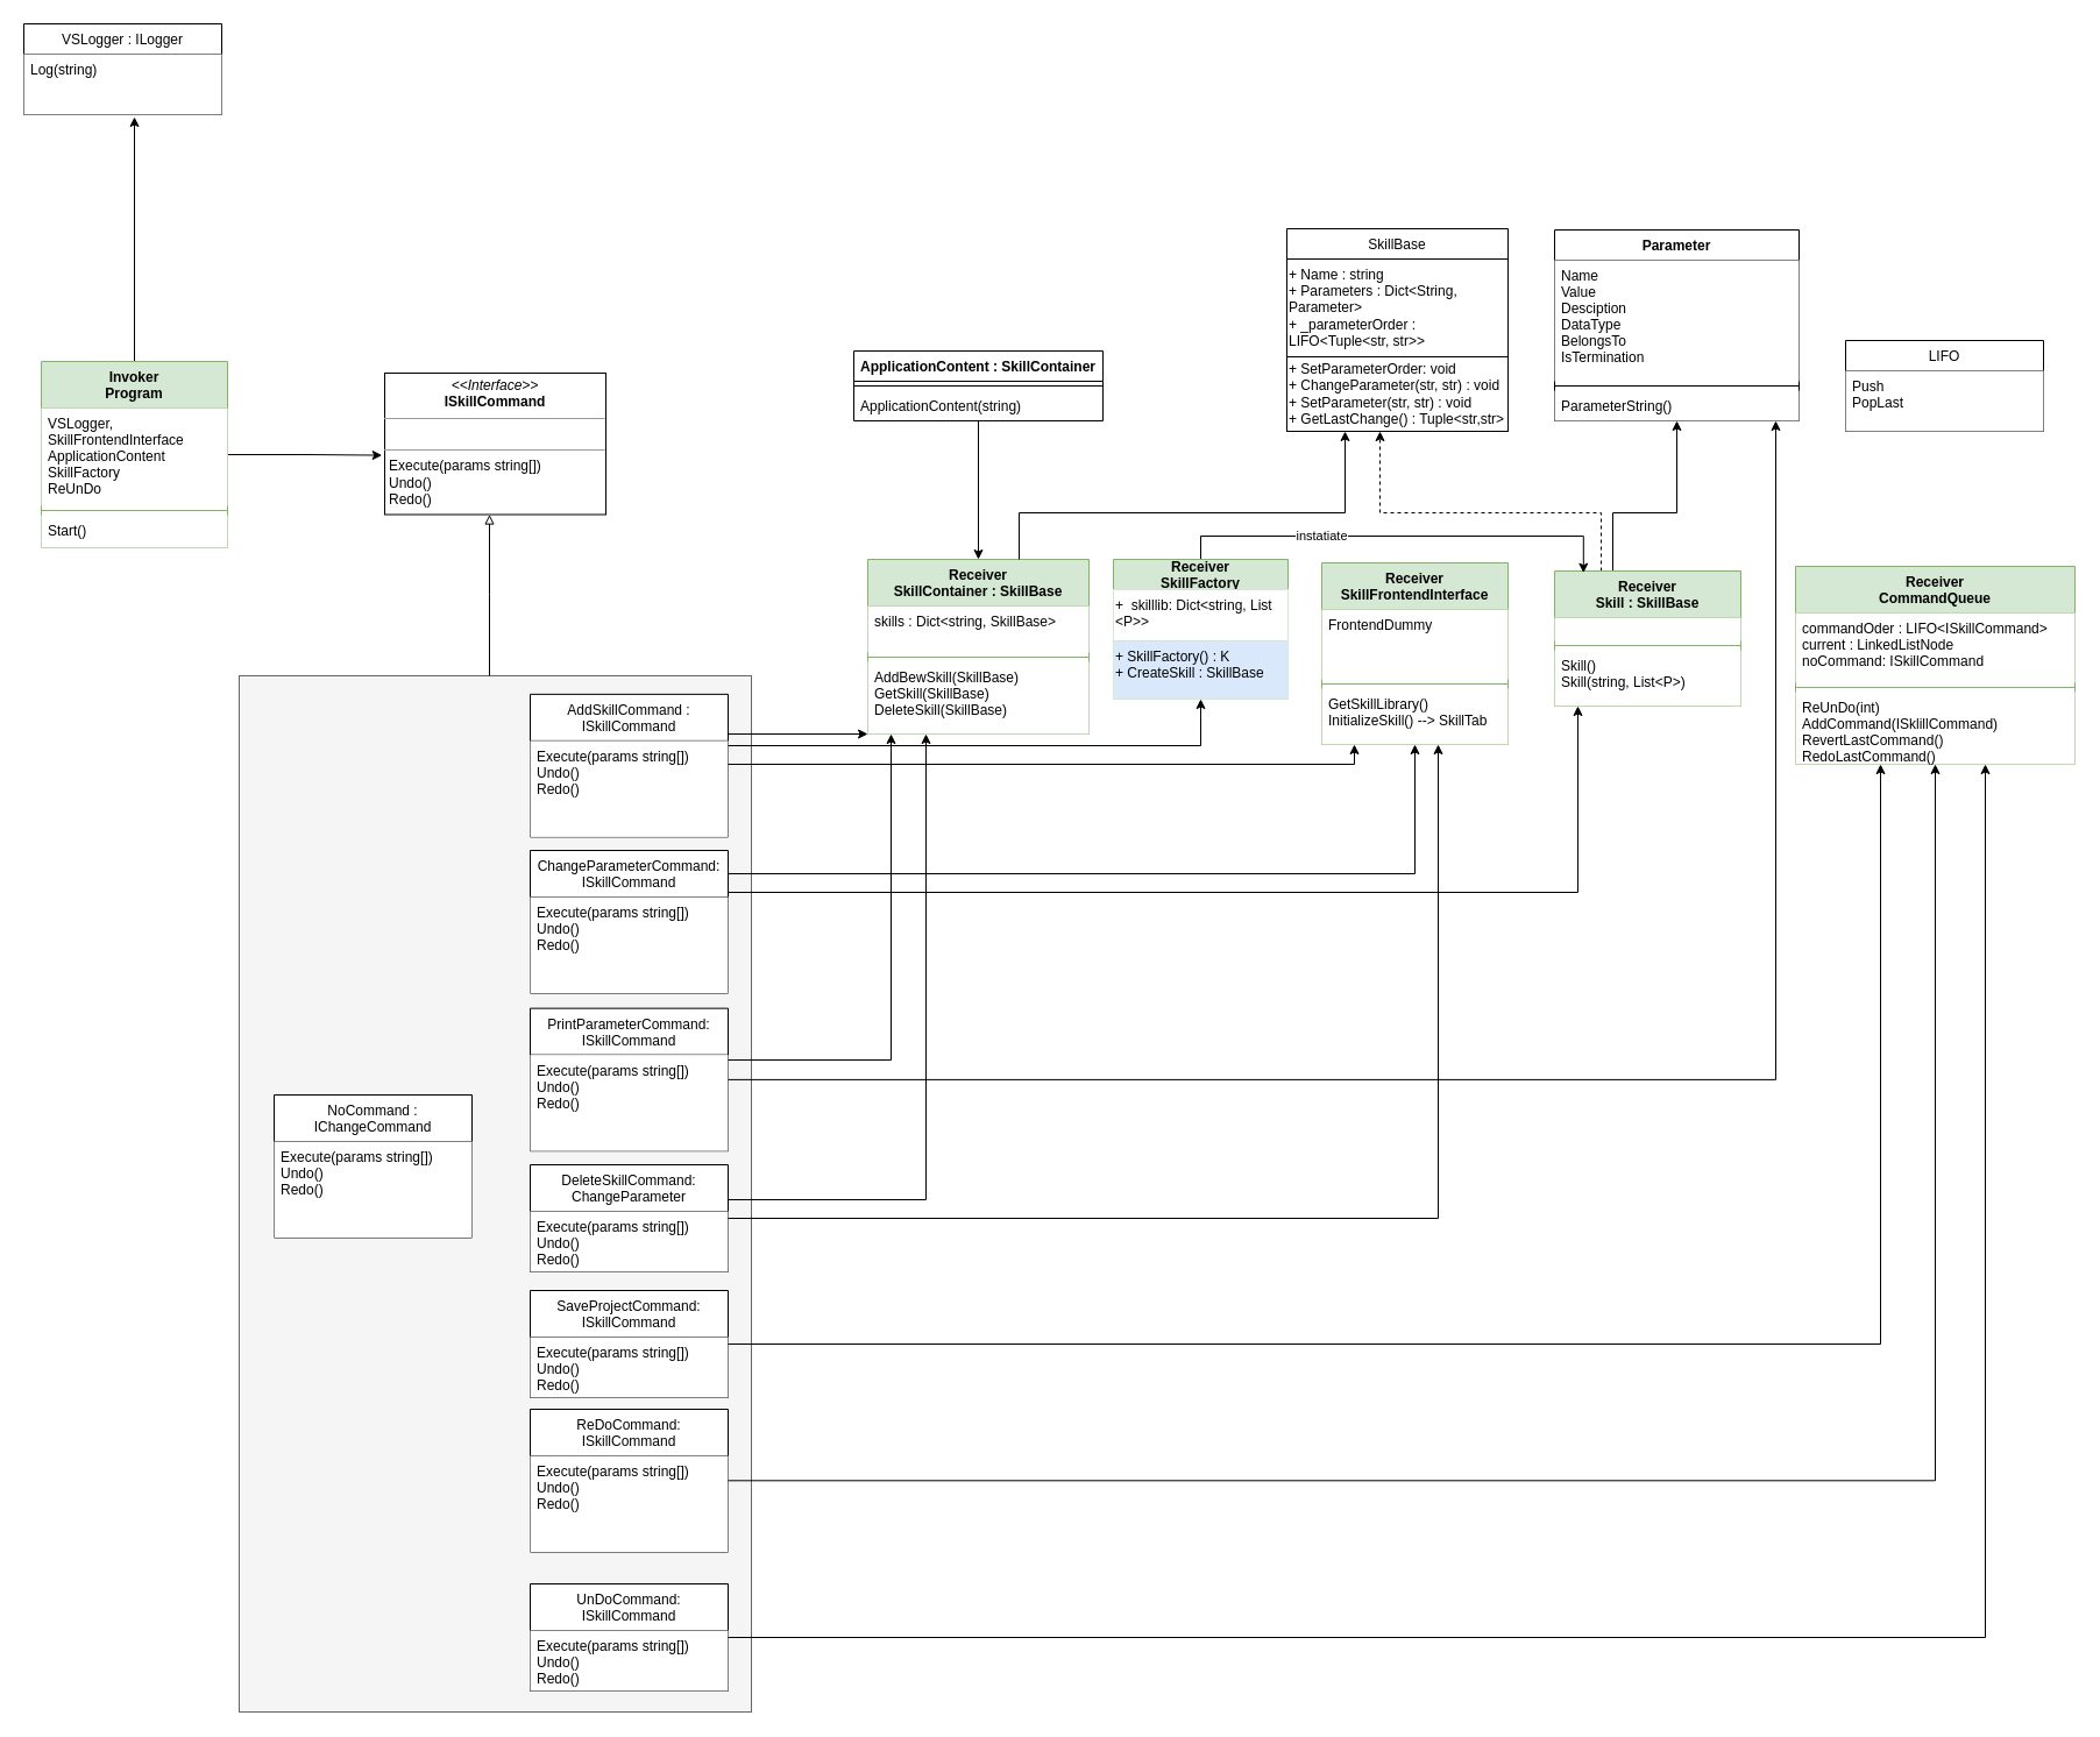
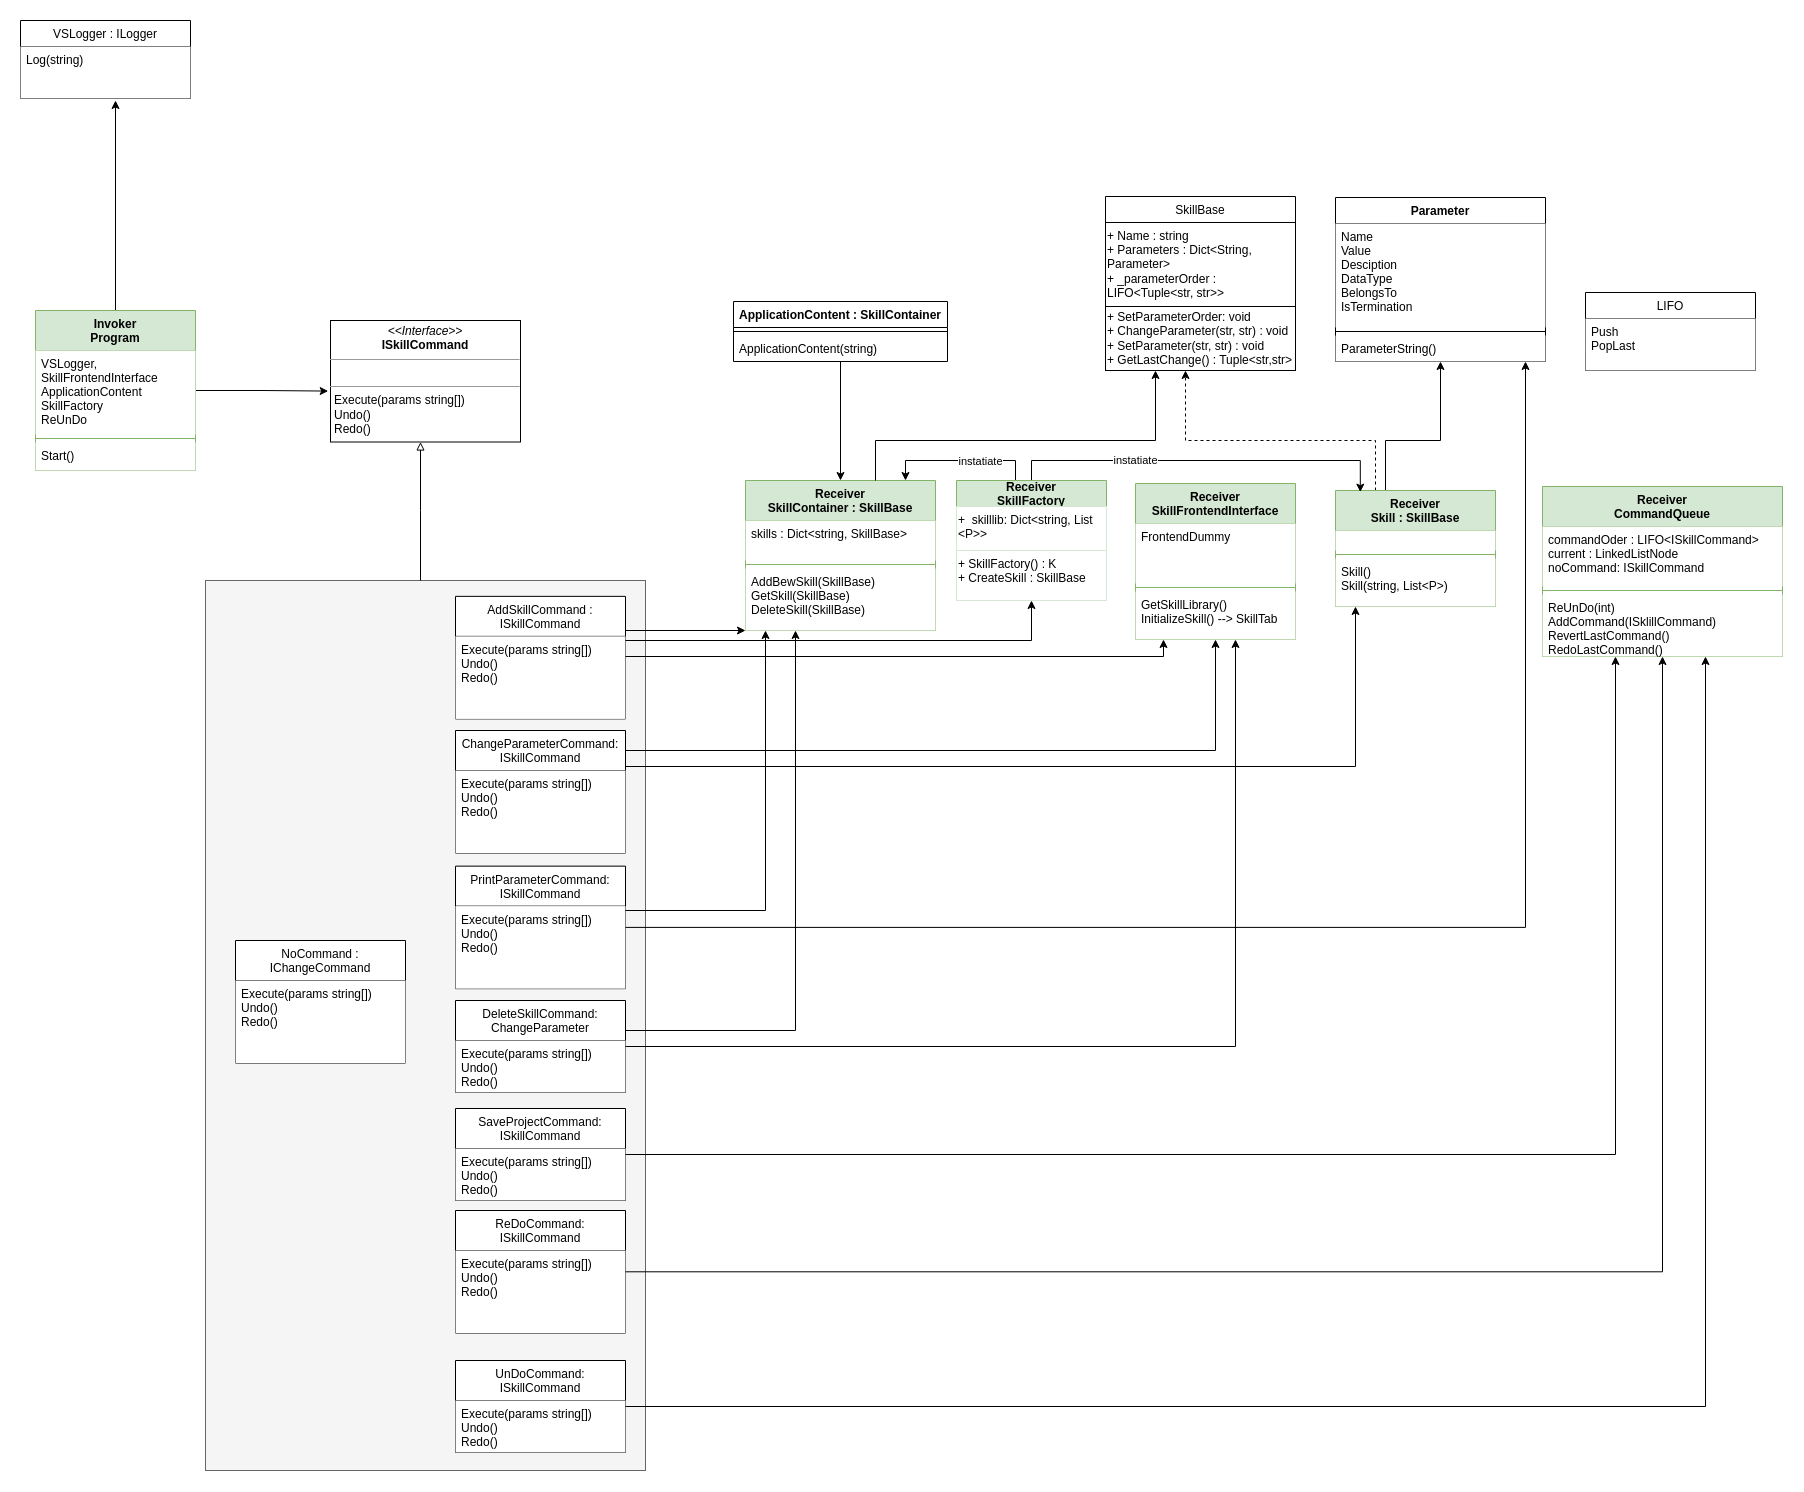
+ <mxCell id="39" style="edgeStyle=orthogonalEdgeStyle;rounded=0;orthogonalLoop=1;jettySize=auto;html=1;startArrow=none;startFill=0;endArrow=classic;endFill=1;" parent="1" source="41" target="14" edge="1"><mxGeometry relative="1" as="geometry"><Array as="points"><mxPoint x="1015" y="460" /><mxPoint x="905" y="460" /></Array></mxGeometry></mxCell>
+ <mxCell id="40" value="instatiate" style="edgeLabel;html=1;align=center;verticalAlign=middle;resizable=0;points=[];" parent="39" vertex="1" connectable="0"><mxGeometry x="-0.252" relative="1" as="geometry"><mxPoint as="offset" /></mxGeometry></mxCell>
- <mxCell id="43" value="+ SkillFactory() : K&lt;br&gt;+ CreateSkill : SkillBase" style="rounded=0;whiteSpace=wrap;html=1;align=left;verticalAlign=top;strokeColor=#d5e8d4;fillColor=#dae8fc;" parent="41" vertex="1"><mxGeometry y="70" width="150" height="50" as="geometry" /></mxCell>
+ <mxCell id="43" value="+ SkillFactory() : K&lt;br&gt;+ CreateSkill : SkillBase" style="rounded=0;whiteSpace=wrap;html=1;align=left;verticalAlign=top;strokeColor=#d5e8d4;" parent="41" vertex="1"><mxGeometry y="70" width="150" height="50" as="geometry" /></mxCell>
